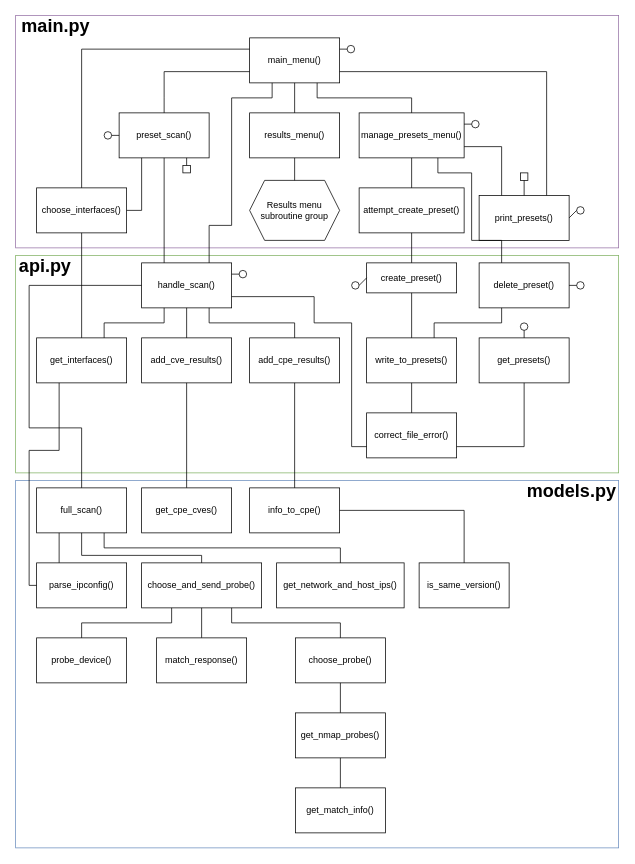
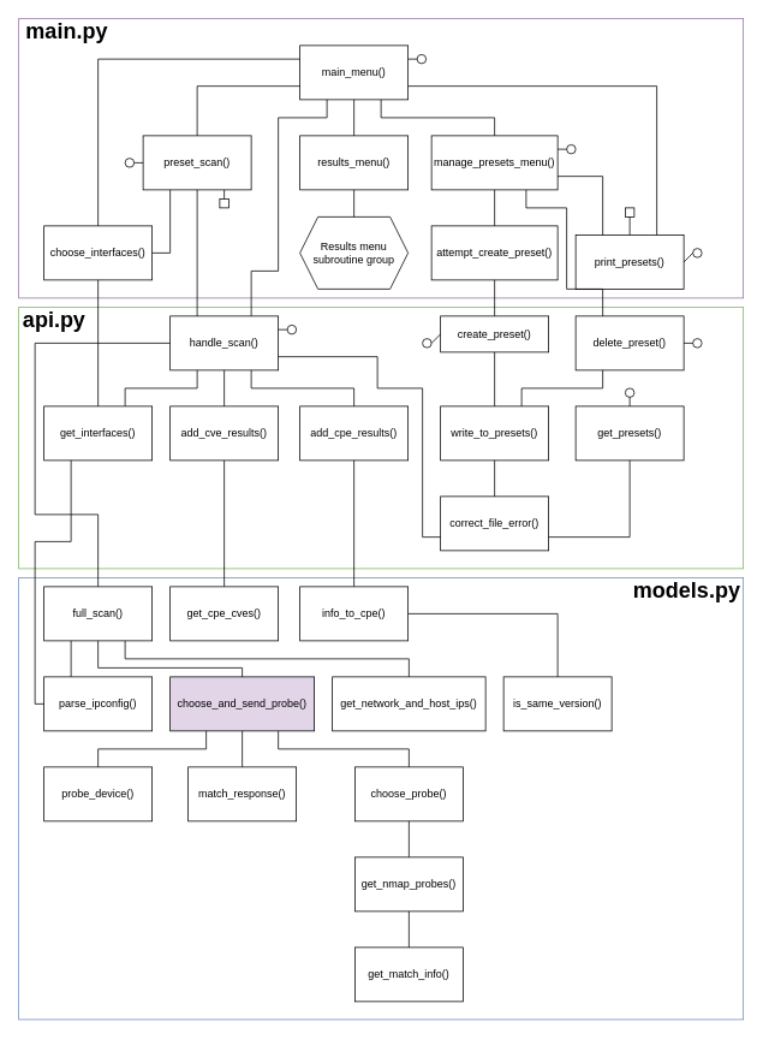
- <mxCell id="54" value="choose_and_send_probe()" style="rounded=0;whiteSpace=wrap;html=1;" parent="1" vertex="1"><mxGeometry x="188" y="750" width="160" height="60" as="geometry" /></mxCell>
+ <mxCell id="54" value="choose_and_send_probe()" style="rounded=0;whiteSpace=wrap;html=1;fillColor=#e1d5e7;" parent="1" vertex="1"><mxGeometry x="188" y="750" width="160" height="60" as="geometry" /></mxCell>
